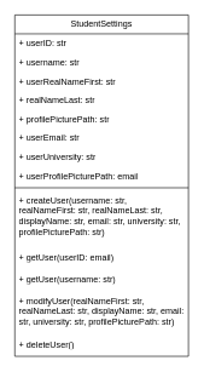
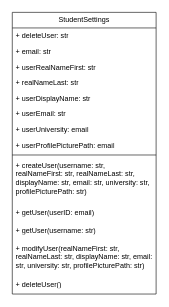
- <mxCell id="3" value="+ userID: str" style="text;strokeColor=none;fillColor=none;align=left;verticalAlign=top;spacingLeft=4;spacingRight=4;overflow=hidden;rotatable=0;points=[[0,0.5],[1,0.5]];portConstraint=eastwest;whiteSpace=wrap;html=1;" vertex="1" parent="2"><mxGeometry y="26" width="240" height="26" as="geometry" /></mxCell>
+ <mxCell id="3" value="+ deleteUser: str" style="text;strokeColor=none;fillColor=none;align=left;verticalAlign=top;spacingLeft=4;spacingRight=4;overflow=hidden;rotatable=0;points=[[0,0.5],[1,0.5]];portConstraint=eastwest;whiteSpace=wrap;html=1;" vertex="1" parent="2"><mxGeometry y="26" width="240" height="26" as="geometry" /></mxCell>
- <mxCell id="4" value="+ username: str" style="text;strokeColor=none;fillColor=none;align=left;verticalAlign=top;spacingLeft=4;spacingRight=4;overflow=hidden;rotatable=0;points=[[0,0.5],[1,0.5]];portConstraint=eastwest;whiteSpace=wrap;html=1;" vertex="1" parent="2"><mxGeometry y="52" width="240" height="26" as="geometry" /></mxCell>
+ <mxCell id="4" value="+ email: str" style="text;strokeColor=none;fillColor=none;align=left;verticalAlign=top;spacingLeft=4;spacingRight=4;overflow=hidden;rotatable=0;points=[[0,0.5],[1,0.5]];portConstraint=eastwest;whiteSpace=wrap;html=1;" vertex="1" parent="2"><mxGeometry y="52" width="240" height="26" as="geometry" /></mxCell>
- <mxCell id="7" value="+ profilePicturePath: str" style="text;strokeColor=none;fillColor=none;align=left;verticalAlign=top;spacingLeft=4;spacingRight=4;overflow=hidden;rotatable=0;points=[[0,0.5],[1,0.5]];portConstraint=eastwest;whiteSpace=wrap;html=1;" vertex="1" parent="2"><mxGeometry y="130" width="240" height="26" as="geometry" /></mxCell>
+ <mxCell id="7" value="+ userDisplayName: str" style="text;strokeColor=none;fillColor=none;align=left;verticalAlign=top;spacingLeft=4;spacingRight=4;overflow=hidden;rotatable=0;points=[[0,0.5],[1,0.5]];portConstraint=eastwest;whiteSpace=wrap;html=1;" vertex="1" parent="2"><mxGeometry y="130" width="240" height="26" as="geometry" /></mxCell>
- <mxCell id="9" value="+ userUniversity: str" style="text;strokeColor=none;fillColor=none;align=left;verticalAlign=top;spacingLeft=4;spacingRight=4;overflow=hidden;rotatable=0;points=[[0,0.5],[1,0.5]];portConstraint=eastwest;whiteSpace=wrap;html=1;" vertex="1" parent="2"><mxGeometry y="182" width="240" height="26" as="geometry" /></mxCell>
+ <mxCell id="9" value="+ userUniversity: email" style="text;strokeColor=none;fillColor=none;align=left;verticalAlign=top;spacingLeft=4;spacingRight=4;overflow=hidden;rotatable=0;points=[[0,0.5],[1,0.5]];portConstraint=eastwest;whiteSpace=wrap;html=1;" vertex="1" parent="2"><mxGeometry y="182" width="240" height="26" as="geometry" /></mxCell>
